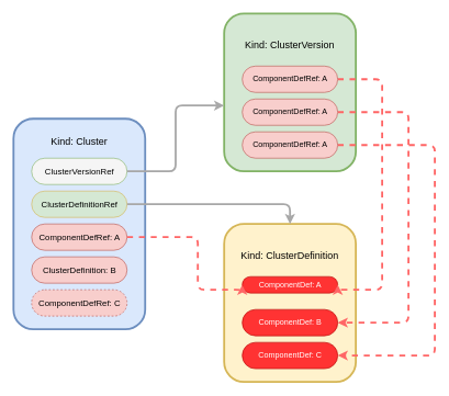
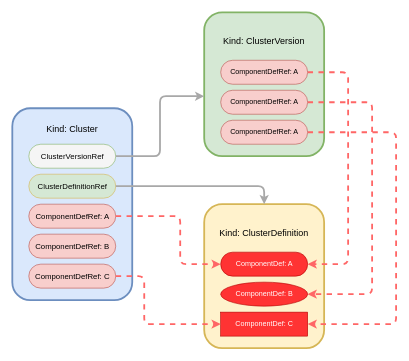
- <mxCell id="12" value="ClusterDefinition: B" style="rounded=1;whiteSpace=wrap;html=1;fillColor=#f8cecc;strokeColor=#b85450;arcSize=50;fontSize=13;" vertex="1" parent="8"><mxGeometry y="150" width="145" height="40" as="geometry" /></mxCell>
+ <mxCell id="12" value="ComponentDefRef: B" style="rounded=1;whiteSpace=wrap;html=1;fillColor=#f8cecc;strokeColor=#b85450;arcSize=50;fontSize=13;" vertex="1" parent="8"><mxGeometry y="150" width="145" height="40" as="geometry" /></mxCell>
- <mxCell id="5" value="ComponentDef: A" style="rounded=1;whiteSpace=wrap;html=1;fillColor=#FF3333;strokeColor=#B20000;fontColor=#ffffff;arcSize=50;" vertex="1" parent="1"><mxGeometry x="367.5" y="420" width="145" height="25" as="geometry" /></mxCell>
+ <mxCell id="5" value="ComponentDef: A" style="rounded=1;whiteSpace=wrap;html=1;fillColor=#FF3333;strokeColor=#B20000;fontColor=#ffffff;arcSize=50;" vertex="1" parent="1"><mxGeometry x="367.5" y="420" width="145" height="40" as="geometry" /></mxCell>
- <mxCell id="13" value="ComponentDefRef: C" style="rounded=1;whiteSpace=wrap;html=1;fillColor=#f8cecc;strokeColor=#b85450;arcSize=50;fontSize=13;dashed=1;" vertex="1" parent="8"><mxGeometry y="200" width="145" height="40" as="geometry" /></mxCell>
+ <mxCell id="13" value="ComponentDefRef: C" style="rounded=1;whiteSpace=wrap;html=1;fillColor=#f8cecc;strokeColor=#b85450;arcSize=50;fontSize=13;" vertex="1" parent="8"><mxGeometry y="200" width="145" height="40" as="geometry" /></mxCell>
- <mxCell id="6" value="ComponentDef: B" style="rounded=1;whiteSpace=wrap;html=1;fillColor=#FF3333;strokeColor=#B20000;fontColor=#ffffff;arcSize=50;" vertex="1" parent="1"><mxGeometry x="367.5" y="470" width="145" height="40" as="geometry" /></mxCell>
+ <mxCell id="6" value="ComponentDef: B" style="ellipse;whiteSpace=wrap;html=1;fillColor=#FF3333;strokeColor=#B20000;fontColor=#ffffff;arcSize=50;" vertex="1" parent="1"><mxGeometry x="367.5" y="470" width="145" height="40" as="geometry" /></mxCell>
+ <mxCell id="17" style="edgeStyle=orthogonalEdgeStyle;rounded=1;orthogonalLoop=1;jettySize=auto;html=1;exitX=1;exitY=0.5;exitDx=0;exitDy=0;entryX=0;entryY=0.5;entryDx=0;entryDy=0;dashed=1;strokeWidth=3;fillColor=#f8cecc;strokeColor=#FF6666;" edge="1" parent="1" source="13" target="7"><mxGeometry relative="1" as="geometry"><Array as="points"><mxPoint x="240" y="460" /><mxPoint x="240" y="540" /></Array></mxGeometry></mxCell>
- <mxCell id="7" value="ComponentDef: C" style="rounded=1;whiteSpace=wrap;html=1;fillColor=#FF3333;strokeColor=#B20000;fontColor=#ffffff;arcSize=50;" vertex="1" parent="1"><mxGeometry x="367.5" y="520" width="145" height="40" as="geometry" /></mxCell>
+ <mxCell id="7" value="ComponentDef: C" style="whiteSpace=wrap;html=1;fillColor=#FF3333;strokeColor=#B20000;fontColor=#ffffff;arcSize=50;rounded=0;" vertex="1" parent="1"><mxGeometry x="367.5" y="520" width="145" height="40" as="geometry" /></mxCell>
